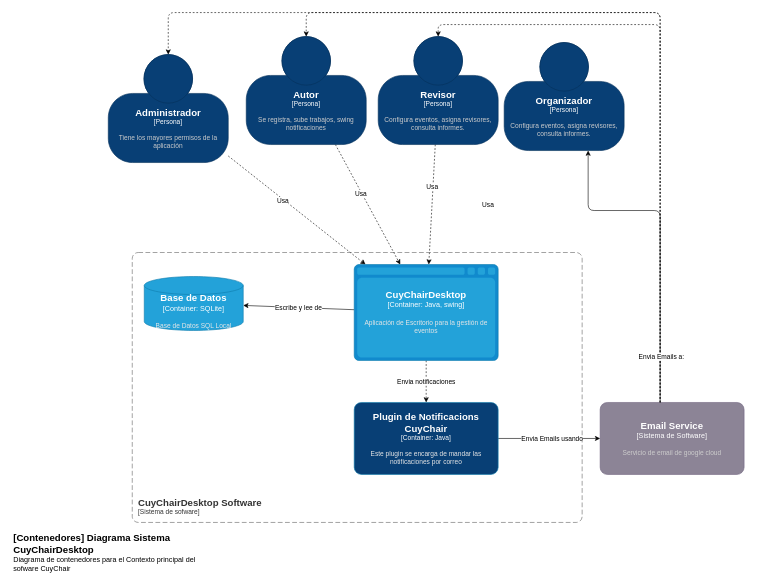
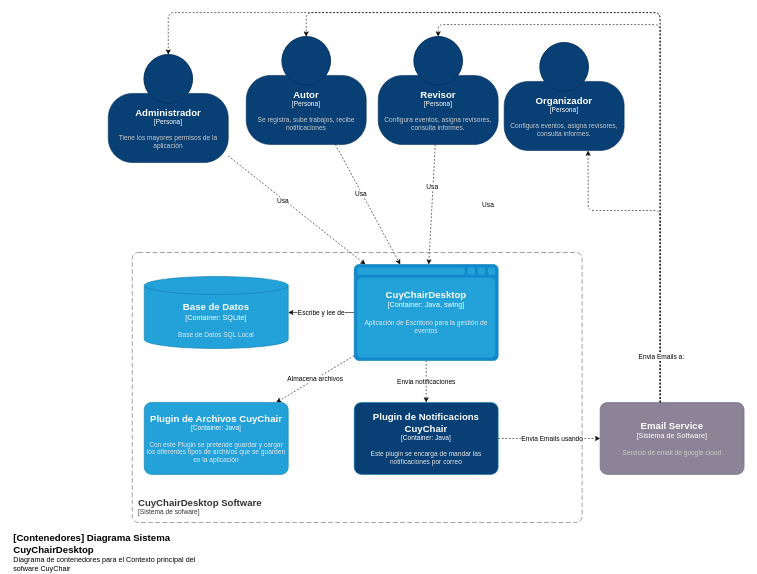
- <mxCell id="4" value="&lt;font style=&quot;font-size: 16px&quot;&gt;&lt;b&gt;Autor&lt;/b&gt;&lt;/font&gt;&lt;div&gt;[Persona]&lt;/div&gt;&lt;br&gt;&lt;div&gt;&lt;font style=&quot;font-size: 11px&quot;&gt;&lt;font color=&quot;#cccccc&quot;&gt;Se registra, sube trabajos, swing notificaciones&lt;/font&gt;&lt;/div&gt;" style="html=1;fontSize=11;dashed=0;whiteSpace=wrap;fillColor=#083F75;strokeColor=#06315C;fontColor=#ffffff;shape=mxgraph.c4.person2;align=center;metaEdit=1;points=[[0.5,0,0],[1,0.5,0],[1,0.75,0],[0.75,1,0],[0.5,1,0],[0.25,1,0],[0,0.75,0],[0,0.5,0]];resizable=0;" parent="1" vertex="1"><mxGeometry x="410" y="60" width="200" height="180" as="geometry" /></mxCell>
+ <mxCell id="4" value="&lt;font style=&quot;font-size: 16px&quot;&gt;&lt;b&gt;Autor&lt;/b&gt;&lt;/font&gt;&lt;div&gt;[Persona]&lt;/div&gt;&lt;br&gt;&lt;div&gt;&lt;font style=&quot;font-size: 11px&quot;&gt;&lt;font color=&quot;#cccccc&quot;&gt;Se registra, sube trabajos, recibe notificaciones&lt;/font&gt;&lt;/div&gt;" style="html=1;fontSize=11;dashed=0;whiteSpace=wrap;fillColor=#083F75;strokeColor=#06315C;fontColor=#ffffff;shape=mxgraph.c4.person2;align=center;metaEdit=1;points=[[0.5,0,0],[1,0.5,0],[1,0.75,0],[0.75,1,0],[0.5,1,0],[0.25,1,0],[0,0.75,0],[0,0.5,0]];resizable=0;" parent="1" vertex="1"><mxGeometry x="410" y="60" width="200" height="180" as="geometry" /></mxCell>
- <mxCell id="12" style="edgeStyle=orthogonalEdgeStyle;html=1;dashed=0;jumpSize=19;" parent="1" source="9" target="7" edge="1"><mxGeometry relative="1" as="geometry"><mxPoint x="840" y="500" as="sourcePoint" /><mxPoint x="990" y="500" as="targetPoint" /><Array as="points"><mxPoint x="1100" y="350" /><mxPoint x="980" y="350" /></Array></mxGeometry></mxCell>
+ <mxCell id="12" style="edgeStyle=orthogonalEdgeStyle;html=1;dashed=1;jumpSize=19;" parent="1" source="9" target="7" edge="1"><mxGeometry relative="1" as="geometry"><mxPoint x="840" y="500" as="sourcePoint" /><mxPoint x="990" y="500" as="targetPoint" /><Array as="points"><mxPoint x="1100" y="350" /><mxPoint x="980" y="350" /></Array></mxGeometry></mxCell>
- <mxCell id="26" value="&lt;font style=&quot;font-size: 16px&quot;&gt;&lt;b&gt;Base de Datos&lt;/b&gt;&lt;/font&gt;&lt;div&gt;[Container:&amp;nbsp;SQLite]&lt;/div&gt;&lt;br&gt;&lt;div&gt;&lt;font style=&quot;font-size: 11px&quot;&gt;&lt;font color=&quot;#E6E6E6&quot;&gt;Base de Datos SQL Local&lt;/font&gt;&lt;/div&gt;" style="shape=cylinder3;size=15;whiteSpace=wrap;html=1;boundedLbl=1;rounded=0;labelBackgroundColor=none;fillColor=#23A2D9;fontSize=12;fontColor=#ffffff;align=center;strokeColor=#0E7DAD;metaEdit=1;points=[[0.5,0,0],[1,0.25,0],[1,0.5,0],[1,0.75,0],[0.5,1,0],[0,0.75,0],[0,0.5,0],[0,0.25,0]];resizable=0;" parent="1" vertex="1"><mxGeometry x="240" y="460" width="165" height="90" as="geometry" /></mxCell>
+ <mxCell id="26" value="&lt;font style=&quot;font-size: 16px&quot;&gt;&lt;b&gt;Base de Datos&lt;/b&gt;&lt;/font&gt;&lt;div&gt;[Container:&amp;nbsp;SQLite]&lt;/div&gt;&lt;br&gt;&lt;div&gt;&lt;font style=&quot;font-size: 11px&quot;&gt;&lt;font color=&quot;#E6E6E6&quot;&gt;Base de Datos SQL Local&lt;/font&gt;&lt;/div&gt;" style="shape=cylinder3;size=15;whiteSpace=wrap;html=1;boundedLbl=1;rounded=0;labelBackgroundColor=none;fillColor=#23A2D9;fontSize=12;fontColor=#ffffff;align=center;strokeColor=#0E7DAD;metaEdit=1;points=[[0.5,0,0],[1,0.25,0],[1,0.5,0],[1,0.75,0],[0.5,1,0],[0,0.75,0],[0,0.5,0],[0,0.25,0]];resizable=0;" parent="1" vertex="1"><mxGeometry x="240" y="460" width="240" height="120" as="geometry" /></mxCell>
+ <mxCell id="24" value="Almacena archivos" style="edgeStyle=none;html=1;dashed=1;" edge="1" parent="1" source="25" target="29"><mxGeometry relative="1" as="geometry"><mxPoint x="481.429" y="670" as="targetPoint" /></mxGeometry></mxCell>
+ <mxCell id="29" value="&lt;font style=&quot;font-size: 16px&quot;&gt;&lt;b&gt;Plugin de Archivos CuyChair&lt;/b&gt;&lt;/font&gt;&lt;div&gt;[Container: Java]&lt;/div&gt;&lt;br&gt;&lt;div&gt;&lt;font style=&quot;font-size: 11px&quot;&gt;&lt;font color=&quot;#E6E6E6&quot;&gt;Con este Plugin se pretende guardar y cargar los diferentes tipos de archivos que se guarden en la aplicación&lt;/font&gt;&lt;/div&gt;" style="rounded=1;whiteSpace=wrap;html=1;fontSize=11;labelBackgroundColor=none;fillColor=#23A2D9;fontColor=#ffffff;align=center;arcSize=10;strokeColor=#0E7DAD;metaEdit=1;resizable=0;points=[[0.25,0,0],[0.5,0,0],[0.75,0,0],[1,0.25,0],[1,0.5,0],[1,0.75,0],[0.75,1,0],[0.5,1,0],[0.25,1,0],[0,0.75,0],[0,0.5,0],[0,0.25,0]];" vertex="1" parent="1"><mxGeometry x="240" y="670" width="240" height="120" as="geometry" /></mxCell>
- <mxCell id="10" style="edgeStyle=none;html=1;dashed=0;jumpSize=19;" parent="1" source="28" target="9" edge="1"><mxGeometry relative="1" as="geometry"><mxPoint x="830" y="490" as="sourcePoint" /></mxGeometry></mxCell>
+ <mxCell id="10" style="edgeStyle=none;html=1;dashed=1;jumpSize=19;" parent="1" source="28" target="9" edge="1"><mxGeometry relative="1" as="geometry"><mxPoint x="830" y="490" as="sourcePoint" /></mxGeometry></mxCell>
